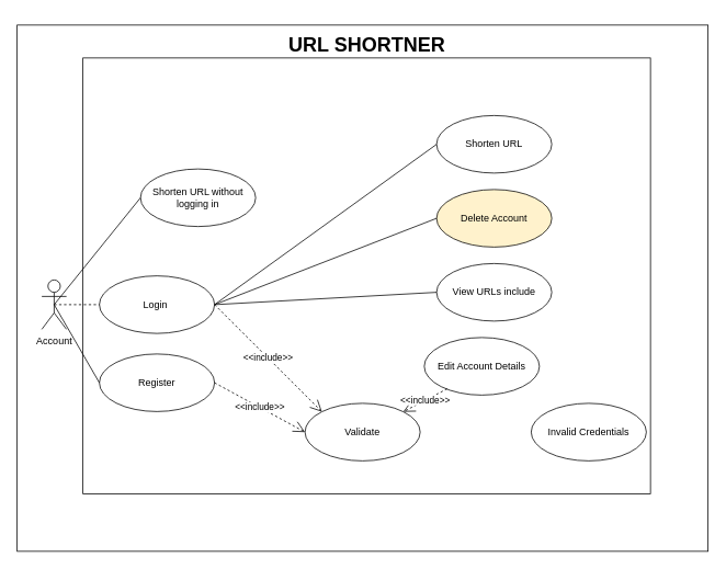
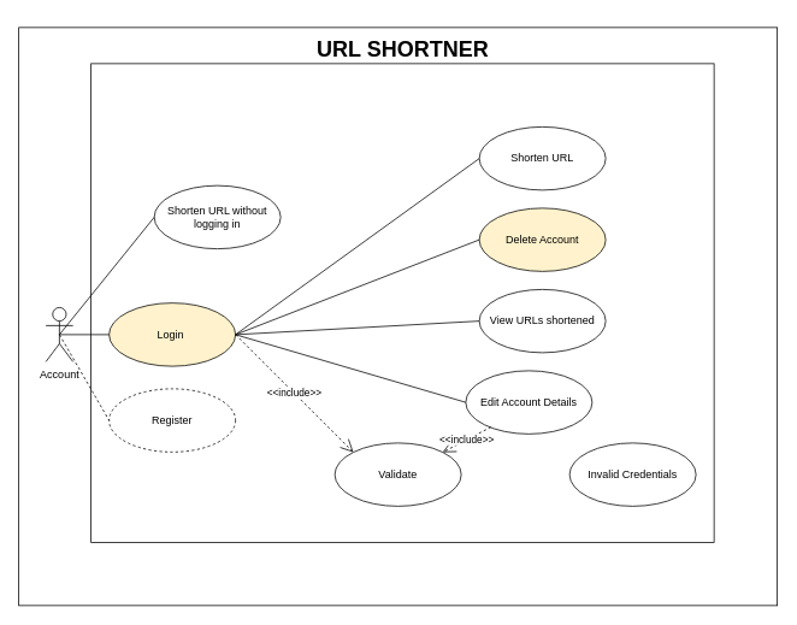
- <mxCell id="15" value="View URLs include" style="ellipse;whiteSpace=wrap;html=1;" parent="1" vertex="1"><mxGeometry x="530" y="320" width="140" height="70" as="geometry" /></mxCell>
+ <mxCell id="15" value="View URLs shortened" style="ellipse;whiteSpace=wrap;html=1;" parent="1" vertex="1"><mxGeometry x="530" y="320" width="140" height="70" as="geometry" /></mxCell>
- <mxCell id="9" value="" style="endArrow=none;html=1;rounded=0;exitX=0.5;exitY=0.5;exitDx=0;exitDy=0;exitPerimeter=0;entryX=0;entryY=0.5;entryDx=0;entryDy=0;dashed=1;" parent="1" source="4" target="6" edge="1"><mxGeometry width="50" height="50" relative="1" as="geometry"><mxPoint x="360" y="360" as="sourcePoint" /><mxPoint x="410" y="310" as="targetPoint" /></mxGeometry></mxCell>
+ <mxCell id="9" value="" style="endArrow=none;html=1;rounded=0;exitX=0.5;exitY=0.5;exitDx=0;exitDy=0;exitPerimeter=0;entryX=0;entryY=0.5;entryDx=0;entryDy=0;" parent="1" source="4" target="6" edge="1"><mxGeometry width="50" height="50" relative="1" as="geometry"><mxPoint x="360" y="360" as="sourcePoint" /><mxPoint x="410" y="310" as="targetPoint" /></mxGeometry></mxCell>
- <mxCell id="6" value="Login&amp;nbsp;" style="ellipse;whiteSpace=wrap;html=1;" parent="1" vertex="1"><mxGeometry x="120" y="335" width="140" height="70" as="geometry" /></mxCell>
+ <mxCell id="6" value="Login&amp;nbsp;" style="ellipse;whiteSpace=wrap;html=1;fillColor=#fff2cc;" parent="1" vertex="1"><mxGeometry x="120" y="335" width="140" height="70" as="geometry" /></mxCell>
+ <mxCell id="18" value="" style="endArrow=none;html=1;rounded=0;exitX=1;exitY=0.5;exitDx=0;exitDy=0;entryX=0;entryY=0.5;entryDx=0;entryDy=0;" parent="1" source="6" target="13" edge="1"><mxGeometry width="50" height="50" relative="1" as="geometry"><mxPoint x="250" y="425" as="sourcePoint" /><mxPoint x="303" y="380" as="targetPoint" /></mxGeometry></mxCell>
- <mxCell id="10" value="" style="endArrow=none;html=1;rounded=0;exitX=0.5;exitY=0.5;exitDx=0;exitDy=0;exitPerimeter=0;entryX=0;entryY=0.5;entryDx=0;entryDy=0;" parent="1" source="4" target="7" edge="1"><mxGeometry width="50" height="50" relative="1" as="geometry"><mxPoint x="360" y="360" as="sourcePoint" /><mxPoint x="410" y="310" as="targetPoint" /></mxGeometry></mxCell>
+ <mxCell id="10" value="" style="endArrow=none;html=1;rounded=0;exitX=0.5;exitY=0.5;exitDx=0;exitDy=0;exitPerimeter=0;entryX=0;entryY=0.5;entryDx=0;entryDy=0;dashed=1;" parent="1" source="4" target="7" edge="1"><mxGeometry width="50" height="50" relative="1" as="geometry"><mxPoint x="360" y="360" as="sourcePoint" /><mxPoint x="410" y="310" as="targetPoint" /></mxGeometry></mxCell>
- <mxCell id="7" value="Register" style="ellipse;whiteSpace=wrap;html=1;" parent="1" vertex="1"><mxGeometry x="120" y="430" width="140" height="70" as="geometry" /></mxCell>
+ <mxCell id="7" value="Register" style="ellipse;whiteSpace=wrap;html=1;dashed=1;" parent="1" vertex="1"><mxGeometry x="120" y="430" width="140" height="70" as="geometry" /></mxCell>
- <mxCell id="20" value="&amp;lt;&amp;lt;include&amp;gt;&amp;gt;" style="endArrow=open;endSize=12;dashed=1;html=1;rounded=0;exitX=1;exitY=0.5;exitDx=0;exitDy=0;entryX=0;entryY=0.5;entryDx=0;entryDy=0;" parent="1" source="7" target="11" edge="1"><mxGeometry width="160" relative="1" as="geometry"><mxPoint x="460" y="390" as="sourcePoint" /><mxPoint x="620" y="390" as="targetPoint" /></mxGeometry></mxCell>
- <mxCell id="22" value="Invalid Credentials" style="ellipse;whiteSpace=wrap;html=1;" parent="1" vertex="1"><mxGeometry x="645" y="490" width="140" height="70" as="geometry" /></mxCell>
+ <mxCell id="22" value="Invalid Credentials" style="ellipse;whiteSpace=wrap;html=1;" parent="1" vertex="1"><mxGeometry x="630" y="490" width="140" height="70" as="geometry" /></mxCell>
